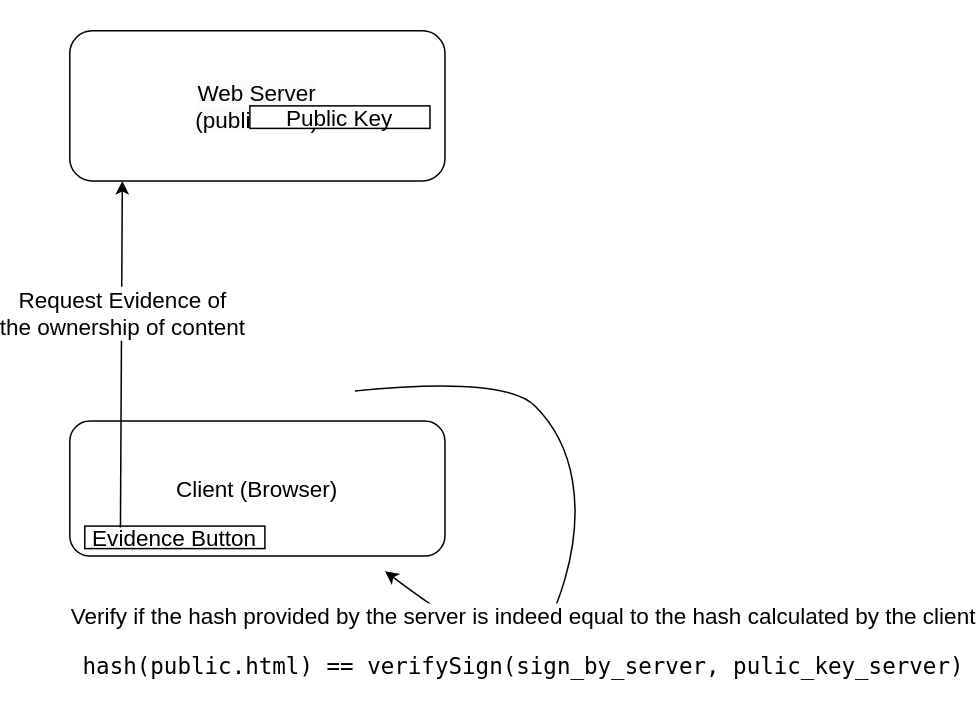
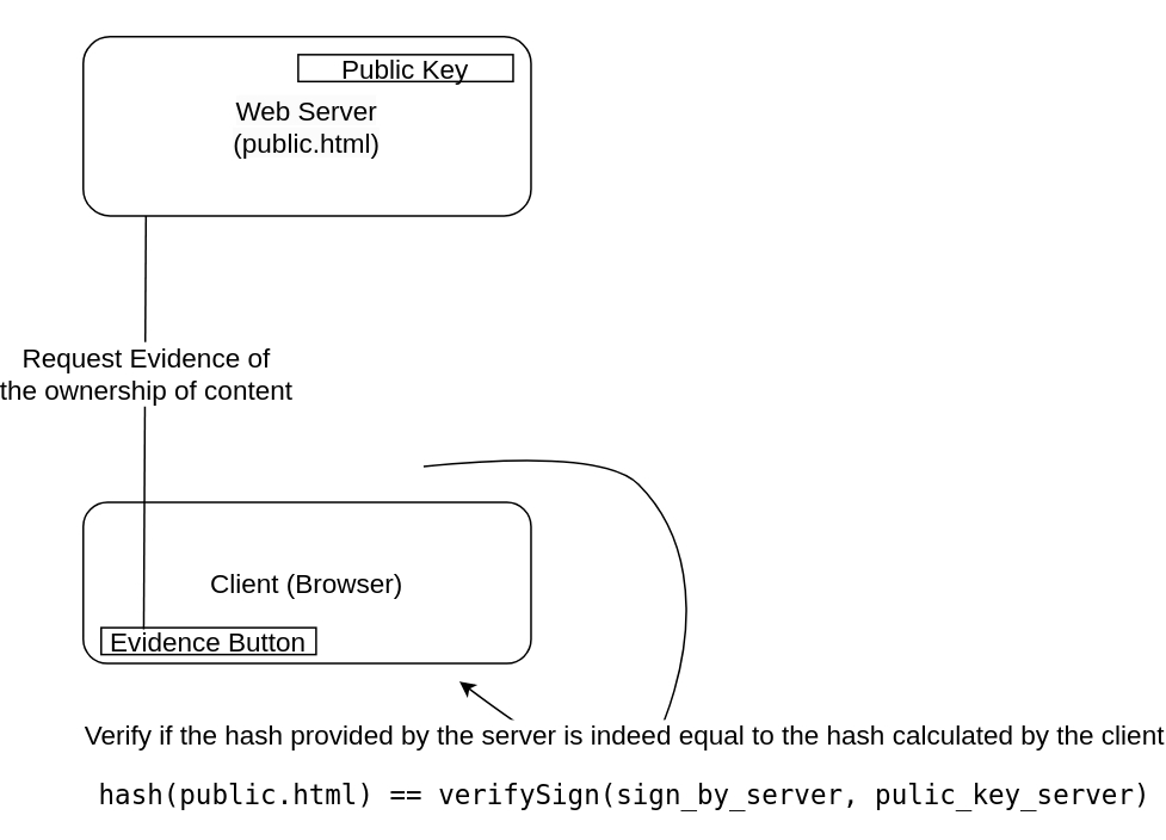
- <mxCell id="9" value="Public Key" style="rounded=0;whiteSpace=wrap;html=1;points=[[0,0,0,0,0],[0,0.25,0,0,0],[0,0.5,0,0,0],[0,0.75,0,0,0],[0,1,0,0,0],[0.25,0,0,0,0],[0.25,1,0,0,0],[0.5,0,0,0,0],[0.5,1,0,0,0],[0.75,0,0,0,0],[0.75,1,0,0,0],[1,0,0,0,0],[1,0.25,0,0,0],[1,0.5,0,0,0],[1,0.75,0,0,0],[1,1,0,0,0]];movable=1;resizable=1;rotatable=1;deletable=1;editable=1;locked=0;connectable=1;container=1;fontSize=15;" vertex="1" parent="1"><mxGeometry x="140" y="70" width="120" height="15" as="geometry" /></mxCell>
+ <mxCell id="9" value="Public Key" style="rounded=0;whiteSpace=wrap;html=1;points=[[0,0,0,0,0],[0,0.25,0,0,0],[0,0.5,0,0,0],[0,0.75,0,0,0],[0,1,0,0,0],[0.25,0,0,0,0],[0.25,1,0,0,0],[0.5,0,0,0,0],[0.5,1,0,0,0],[0.75,0,0,0,0],[0.75,1,0,0,0],[1,0,0,0,0],[1,0.25,0,0,0],[1,0.5,0,0,0],[1,0.75,0,0,0],[1,1,0,0,0]];movable=1;resizable=1;rotatable=1;deletable=1;editable=1;locked=0;connectable=1;container=1;fontSize=15;" vertex="1" parent="1"><mxGeometry x="140" y="30" width="120" height="15" as="geometry" /></mxCell>
- <mxCell id="5" value="" style="endArrow=classic;html=1;rounded=0;exitX=0.198;exitY=0.067;exitDx=0;exitDy=0;exitPerimeter=0;fontSize=15;entryX=0.14;entryY=1;entryDx=0;entryDy=0;entryPerimeter=0;" edge="1" parent="1" source="4" target="2"><mxGeometry width="50" height="50" relative="1" as="geometry"><mxPoint x="50" y="280" as="sourcePoint" /><mxPoint x="60" y="130" as="targetPoint" /></mxGeometry></mxCell>
+ <mxCell id="5" value="" style="endArrow=none;html=1;rounded=0;exitX=0.198;exitY=0.067;exitDx=0;exitDy=0;exitPerimeter=0;fontSize=15;entryX=0.14;entryY=1;entryDx=0;entryDy=0;entryPerimeter=0;" edge="1" parent="1" source="4" target="2"><mxGeometry width="50" height="50" relative="1" as="geometry"><mxPoint x="50" y="280" as="sourcePoint" /><mxPoint x="60" y="130" as="targetPoint" /></mxGeometry></mxCell>
